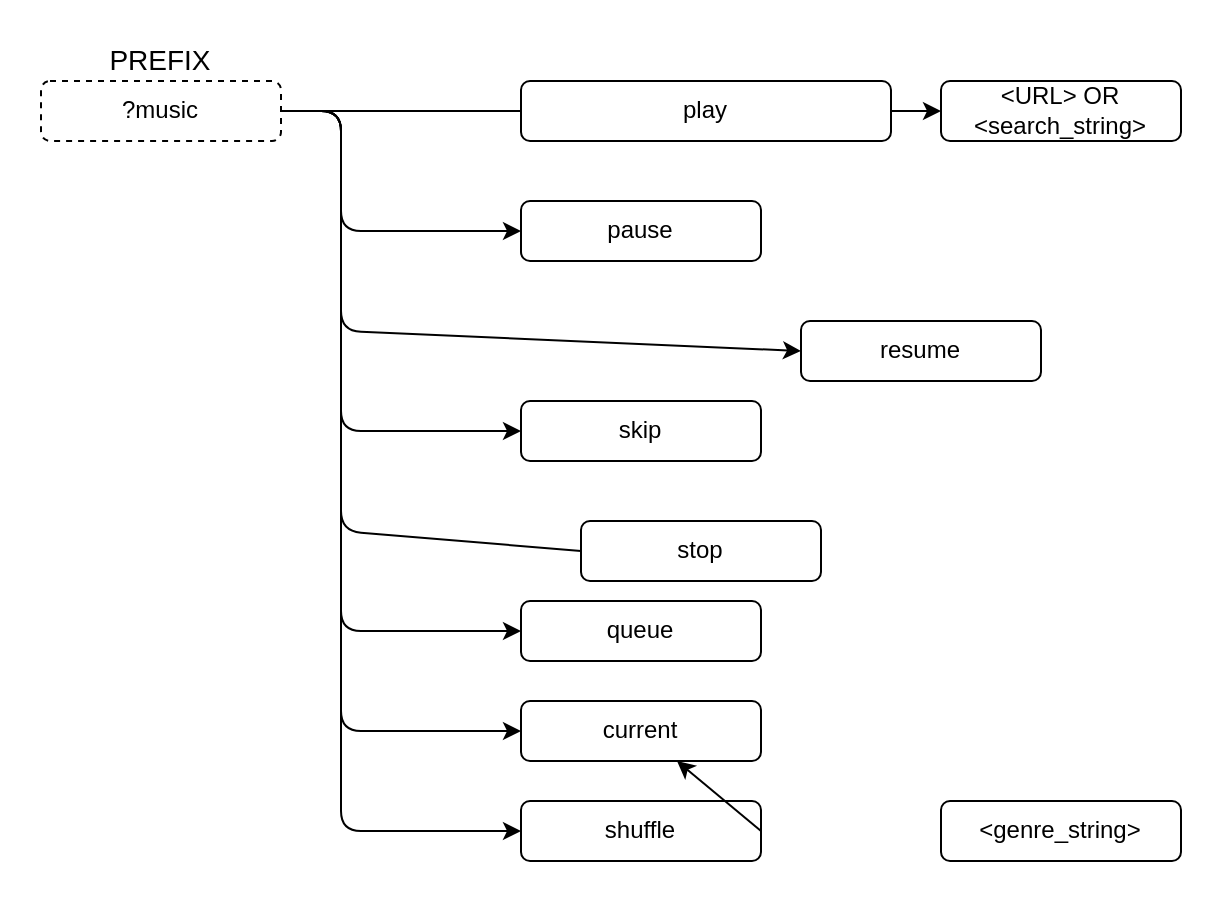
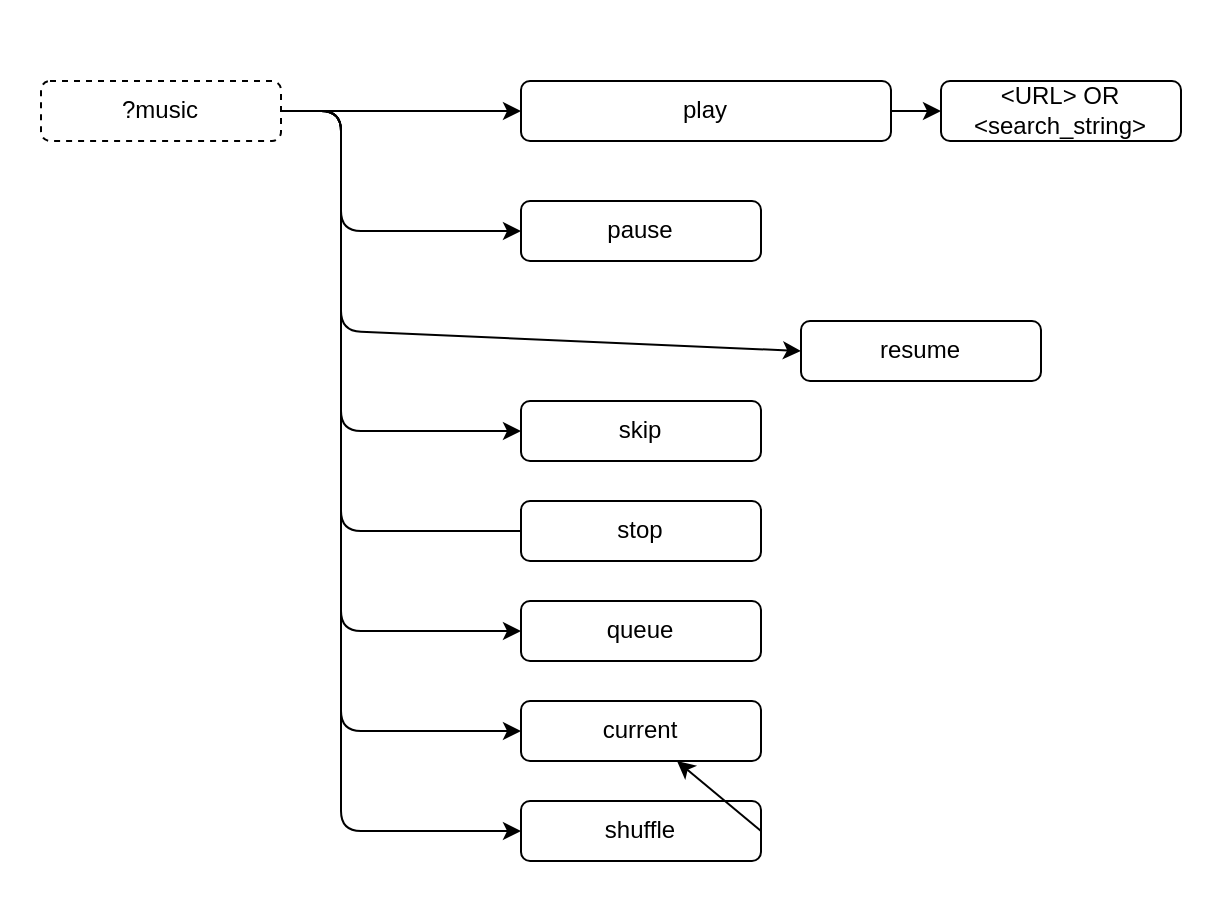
- <mxCell id="4" value="PREFIX" style="text;html=1;strokeColor=none;fillColor=none;align=center;verticalAlign=middle;whiteSpace=wrap;rounded=0;fontSize=14;" parent="1" vertex="1"><mxGeometry x="35" y="20" width="90" height="20" as="geometry" /></mxCell>
- <mxCell id="2" style="edgeStyle=orthogonalEdgeStyle;rounded=0;orthogonalLoop=1;jettySize=auto;html=1;exitX=1;exitY=0.5;exitDx=0;exitDy=0;entryX=0;entryY=0.5;entryDx=0;entryDy=0;endArrow=none;" parent="1" source="3" target="5" edge="1"><mxGeometry relative="1" as="geometry" /></mxCell>
+ <mxCell id="2" style="edgeStyle=orthogonalEdgeStyle;rounded=0;orthogonalLoop=1;jettySize=auto;html=1;exitX=1;exitY=0.5;exitDx=0;exitDy=0;entryX=0;entryY=0.5;entryDx=0;entryDy=0;" parent="1" source="3" target="5" edge="1"><mxGeometry relative="1" as="geometry" /></mxCell>
- <mxCell id="9" value="stop" style="rounded=1;whiteSpace=wrap;html=1;" parent="1" vertex="1"><mxGeometry x="290" y="260" width="120" height="30" as="geometry" /></mxCell>
+ <mxCell id="9" value="stop" style="rounded=1;whiteSpace=wrap;html=1;" parent="1" vertex="1"><mxGeometry x="260" y="250" width="120" height="30" as="geometry" /></mxCell>
- <mxCell id="23" value="&amp;lt;genre_string&amp;gt;" style="rounded=1;whiteSpace=wrap;html=1;" vertex="1" parent="1"><mxGeometry x="470" y="400" width="120" height="30" as="geometry" /></mxCell>
